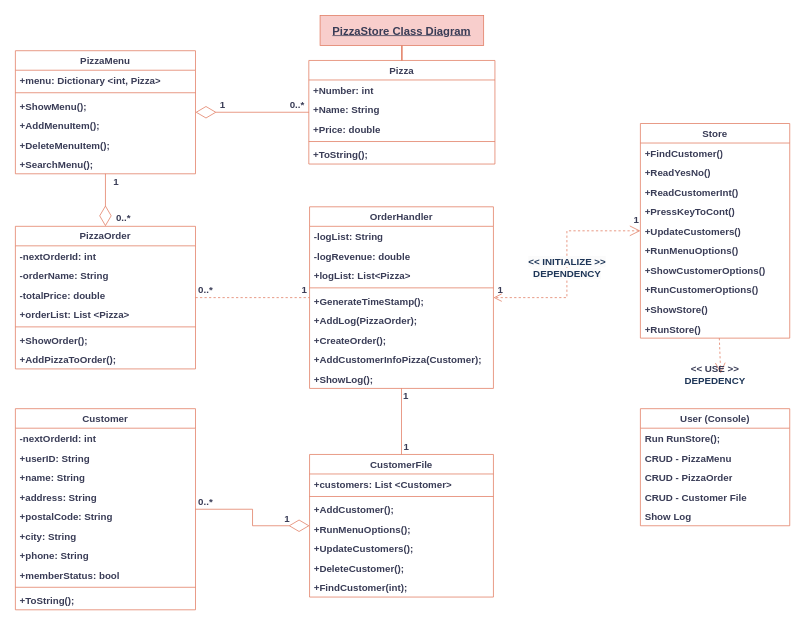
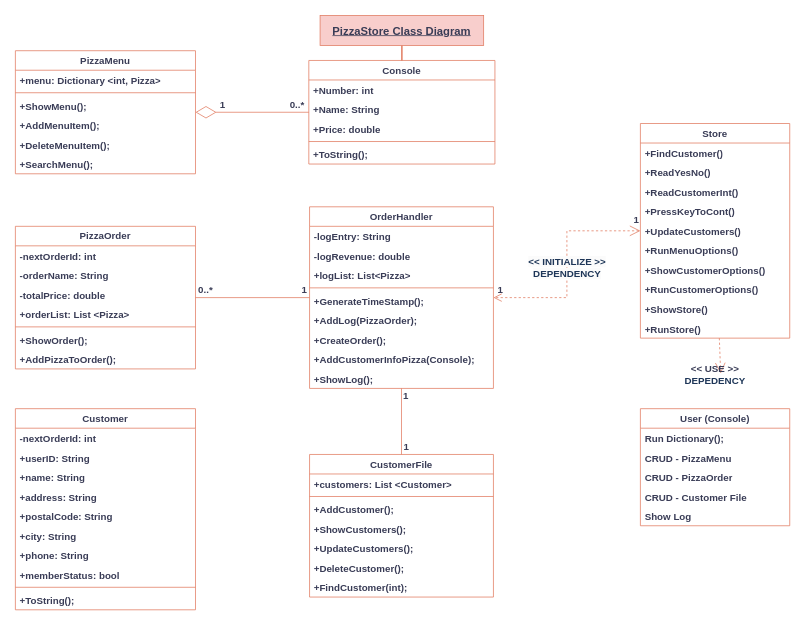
- <mxCell id="3" value="Pizza" style="swimlane;fontStyle=1;childLayout=stackLayout;horizontal=1;startSize=26;fillColor=none;horizontalStack=0;resizeParent=1;resizeParentMax=0;resizeLast=0;collapsible=1;marginBottom=0;whiteSpace=wrap;html=1;fontSize=13;spacing=2;rounded=0;labelBackgroundColor=none;strokeColor=#E07A5F;fontColor=#393C56;" parent="1" vertex="1"><mxGeometry x="411" y="80" width="248" height="138" as="geometry" /></mxCell>
+ <mxCell id="3" value="Console" style="swimlane;fontStyle=1;childLayout=stackLayout;horizontal=1;startSize=26;fillColor=none;horizontalStack=0;resizeParent=1;resizeParentMax=0;resizeLast=0;collapsible=1;marginBottom=0;whiteSpace=wrap;html=1;fontSize=13;spacing=2;rounded=0;labelBackgroundColor=none;strokeColor=#E07A5F;fontColor=#393C56;" parent="1" vertex="1"><mxGeometry x="411" y="80" width="248" height="138" as="geometry" /></mxCell>
- <mxCell id="66" value="" style="endArrow=diamondThin;html=1;edgeStyle=orthogonalEdgeStyle;rounded=0;fontSize=13;startArrow=none;startFill=0;startSize=25;endFill=0;endSize=25;labelBackgroundColor=none;strokeColor=#E07A5F;fontColor=default;fontStyle=1" parent="1" source="45" target="15" edge="1"><mxGeometry relative="1" as="geometry"><mxPoint x="410" y="435" as="sourcePoint" /><mxPoint x="570" y="435" as="targetPoint" /></mxGeometry></mxCell>
- <mxCell id="67" value="1" style="edgeLabel;resizable=0;html=1;align=left;verticalAlign=bottom;fontSize=13;rounded=0;labelBackgroundColor=none;fontColor=#393C56;fontStyle=1" parent="66" connectable="0" vertex="1"><mxGeometry x="-1" relative="1" as="geometry"><mxPoint x="9" y="20" as="offset" /></mxGeometry></mxCell>
- <mxCell id="68" value="0..*" style="edgeLabel;resizable=0;html=1;align=right;verticalAlign=bottom;fontSize=13;rounded=0;labelBackgroundColor=none;fontColor=#393C56;fontStyle=1" parent="66" connectable="0" vertex="1"><mxGeometry x="1" relative="1" as="geometry"><mxPoint x="34" y="-2" as="offset" /></mxGeometry></mxCell>
- <mxCell id="82" value="-logList: String" style="text;strokeColor=none;fillColor=none;align=left;verticalAlign=top;spacingLeft=4;spacingRight=4;overflow=hidden;rotatable=0;points=[[0,0.5],[1,0.5]];portConstraint=eastwest;whiteSpace=wrap;html=1;fontSize=13;spacing=2;labelBackgroundColor=none;fontColor=#393C56;fontStyle=1" parent="81" vertex="1"><mxGeometry y="26" width="245" height="26" as="geometry" /></mxCell>
+ <mxCell id="82" value="-logEntry: String" style="text;strokeColor=none;fillColor=none;align=left;verticalAlign=top;spacingLeft=4;spacingRight=4;overflow=hidden;rotatable=0;points=[[0,0.5],[1,0.5]];portConstraint=eastwest;whiteSpace=wrap;html=1;fontSize=13;spacing=2;labelBackgroundColor=none;fontColor=#393C56;fontStyle=1" parent="81" vertex="1"><mxGeometry y="26" width="245" height="26" as="geometry" /></mxCell>
- <mxCell id="70" value="" style="endArrow=none;html=1;edgeStyle=orthogonalEdgeStyle;rounded=0;labelBackgroundColor=none;strokeColor=#E07A5F;fontColor=default;fontStyle=1;fontSize=13;dashed=1;" parent="1" source="15" target="81" edge="1"><mxGeometry relative="1" as="geometry"><mxPoint x="240" y="418.64" as="sourcePoint" /><mxPoint x="430" y="419" as="targetPoint" /></mxGeometry></mxCell>
+ <mxCell id="70" value="" style="endArrow=none;html=1;edgeStyle=orthogonalEdgeStyle;rounded=0;labelBackgroundColor=none;strokeColor=#E07A5F;fontColor=default;fontStyle=1;fontSize=13;" parent="1" source="15" target="81" edge="1"><mxGeometry relative="1" as="geometry"><mxPoint x="240" y="418.64" as="sourcePoint" /><mxPoint x="430" y="419" as="targetPoint" /></mxGeometry></mxCell>
- <mxCell id="89" value="+AddCustomerInfoPizza(Customer);" style="text;strokeColor=none;fillColor=none;align=left;verticalAlign=top;spacingLeft=4;spacingRight=4;overflow=hidden;rotatable=0;points=[[0,0.5],[1,0.5]];portConstraint=eastwest;whiteSpace=wrap;html=1;fontSize=13;spacing=2;labelBackgroundColor=none;fontColor=#393C56;fontStyle=1" parent="81" vertex="1"><mxGeometry y="190" width="245" height="26" as="geometry" /></mxCell>
+ <mxCell id="89" value="+AddCustomerInfoPizza(Console);" style="text;strokeColor=none;fillColor=none;align=left;verticalAlign=top;spacingLeft=4;spacingRight=4;overflow=hidden;rotatable=0;points=[[0,0.5],[1,0.5]];portConstraint=eastwest;whiteSpace=wrap;html=1;fontSize=13;spacing=2;labelBackgroundColor=none;fontColor=#393C56;fontStyle=1" parent="81" vertex="1"><mxGeometry y="190" width="245" height="26" as="geometry" /></mxCell>
- <mxCell id="10" value="Run RunStore();" style="text;strokeColor=none;fillColor=none;align=left;verticalAlign=top;spacingLeft=4;spacingRight=4;overflow=hidden;rotatable=0;points=[[0,0.5],[1,0.5]];portConstraint=eastwest;whiteSpace=wrap;html=1;fontSize=13;spacing=2;rounded=0;labelBackgroundColor=none;fontColor=#393C56;fontStyle=1" parent="9" vertex="1"><mxGeometry y="26" width="199" height="26" as="geometry" /></mxCell>
+ <mxCell id="10" value="Run Dictionary();" style="text;strokeColor=none;fillColor=none;align=left;verticalAlign=top;spacingLeft=4;spacingRight=4;overflow=hidden;rotatable=0;points=[[0,0.5],[1,0.5]];portConstraint=eastwest;whiteSpace=wrap;html=1;fontSize=13;spacing=2;rounded=0;labelBackgroundColor=none;fontColor=#393C56;fontStyle=1" parent="9" vertex="1"><mxGeometry y="26" width="199" height="26" as="geometry" /></mxCell>
- <mxCell id="60" value="" style="endArrow=diamondThin;html=1;edgeStyle=orthogonalEdgeStyle;rounded=0;endFill=0;startSize=6;endSize=25;fontSize=13;labelBackgroundColor=none;strokeColor=#E07A5F;fontColor=default;fontStyle=1" parent="1" source="34" target="52" edge="1"><mxGeometry relative="1" as="geometry"><mxPoint x="230" y="673.29" as="sourcePoint" /><mxPoint x="390" y="673.29" as="targetPoint" /></mxGeometry></mxCell>
- <mxCell id="61" value="0..*" style="edgeLabel;resizable=0;html=1;align=left;verticalAlign=bottom;fontSize=13;rounded=0;labelBackgroundColor=none;fontColor=#393C56;fontStyle=1" parent="60" connectable="0" vertex="1"><mxGeometry x="-1" relative="1" as="geometry"><mxPoint x="2" as="offset" /></mxGeometry></mxCell>
- <mxCell id="62" value="1" style="edgeLabel;resizable=0;html=1;align=right;verticalAlign=bottom;fontSize=13;rounded=0;labelBackgroundColor=none;fontColor=#393C56;fontStyle=1" parent="60" connectable="0" vertex="1"><mxGeometry x="1" relative="1" as="geometry"><mxPoint x="-26" as="offset" /></mxGeometry></mxCell>
- <mxCell id="56" value="+RunMenuOptions();" style="text;strokeColor=none;fillColor=none;align=left;verticalAlign=top;spacingLeft=4;spacingRight=4;overflow=hidden;rotatable=0;points=[[0,0.5],[1,0.5]];portConstraint=eastwest;whiteSpace=wrap;html=1;fontSize=13;spacing=2;rounded=0;labelBackgroundColor=none;fontColor=#393C56;fontStyle=1" parent="52" vertex="1"><mxGeometry y="86" width="245" height="26" as="geometry" /></mxCell>
+ <mxCell id="56" value="+ShowCustomers();" style="text;strokeColor=none;fillColor=none;align=left;verticalAlign=top;spacingLeft=4;spacingRight=4;overflow=hidden;rotatable=0;points=[[0,0.5],[1,0.5]];portConstraint=eastwest;whiteSpace=wrap;html=1;fontSize=13;spacing=2;rounded=0;labelBackgroundColor=none;fontColor=#393C56;fontStyle=1" parent="52" vertex="1"><mxGeometry y="86" width="245" height="26" as="geometry" /></mxCell>
